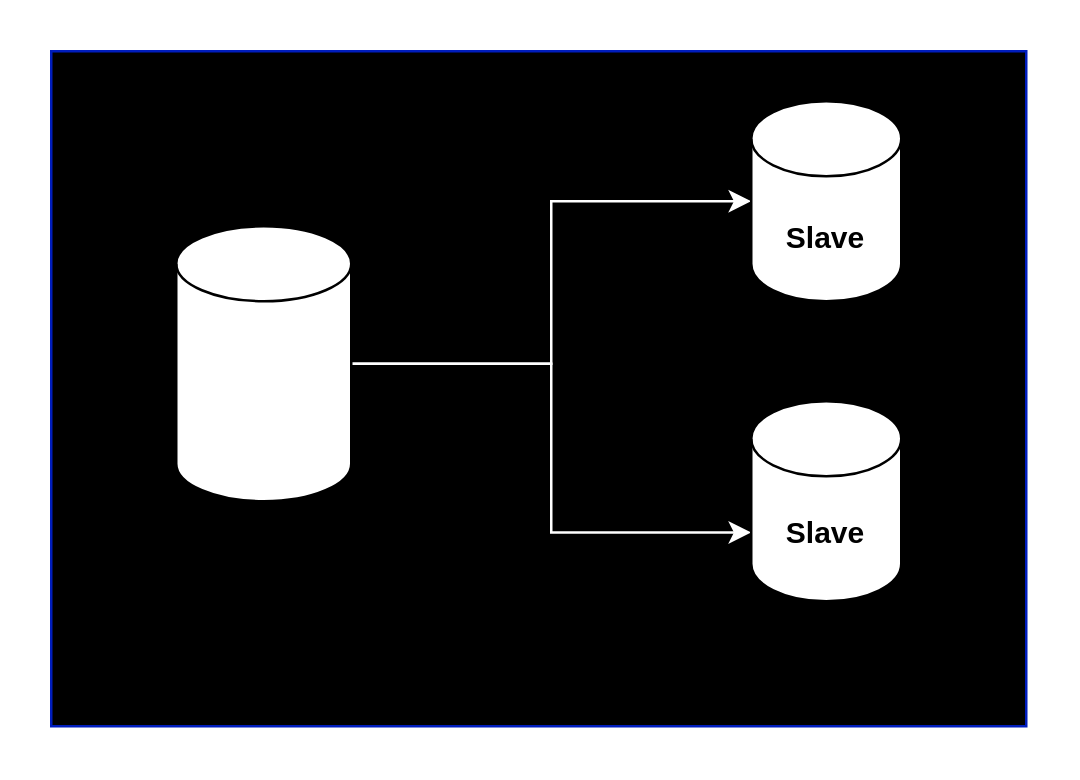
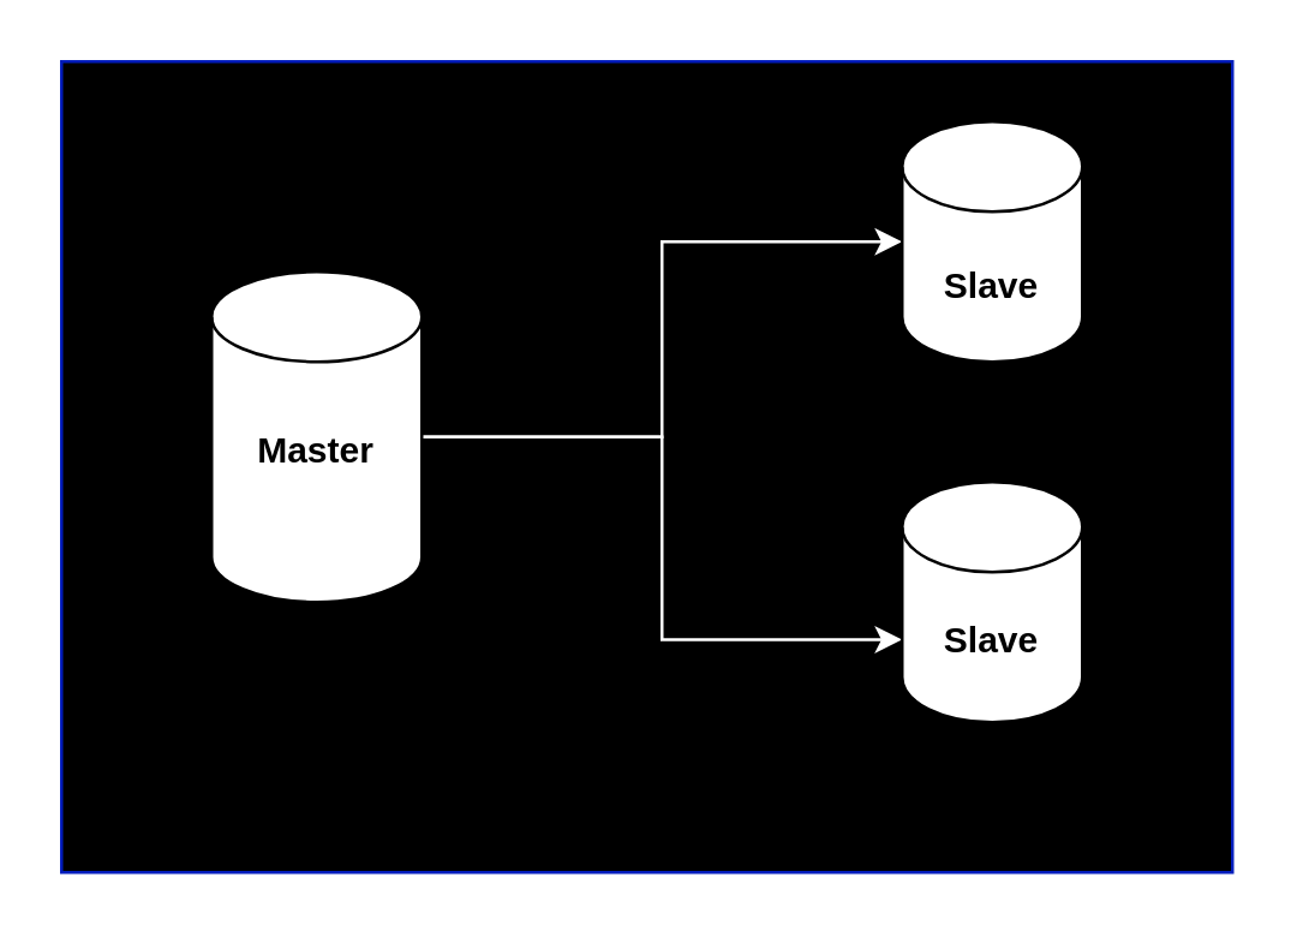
+ <mxCell id="8" value="&lt;b&gt;Master&lt;/b&gt;" style="text;html=1;strokeColor=none;fillColor=none;align=center;verticalAlign=middle;whiteSpace=wrap;rounded=0;" vertex="1" parent="1"><mxGeometry x="75" y="135" width="60" height="30" as="geometry" /></mxCell>
